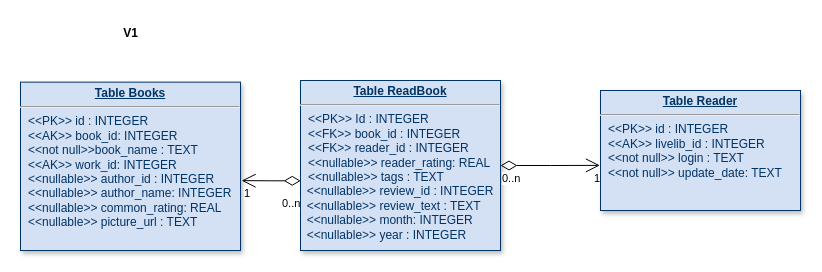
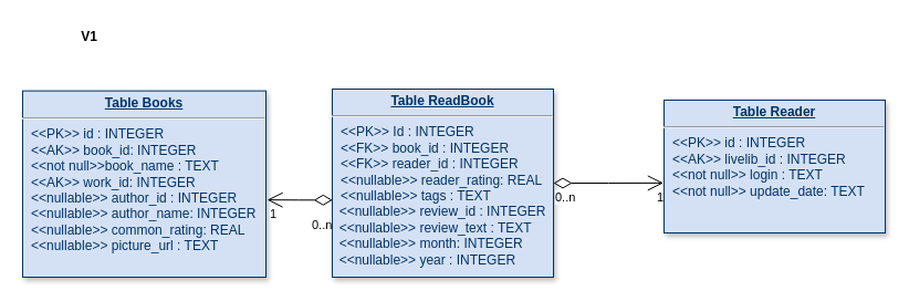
- <mxCell id="11" value="V1" style="text;align=center;fontStyle=1;verticalAlign=middle;spacingLeft=3;spacingRight=3;strokeColor=none;rotatable=0;points=[[0,0.5],[1,0.5]];portConstraint=eastwest;html=1;" vertex="1" parent="1"><mxGeometry x="90" y="20" width="80" height="26" as="geometry" /></mxCell>
+ <mxCell id="11" value="V1" style="text;align=center;fontStyle=1;verticalAlign=middle;spacingLeft=3;spacingRight=3;strokeColor=none;rotatable=0;points=[[0,0.5],[1,0.5]];portConstraint=eastwest;html=1;" vertex="1" parent="1"><mxGeometry x="40" y="20" width="80" height="26" as="geometry" /></mxCell>
